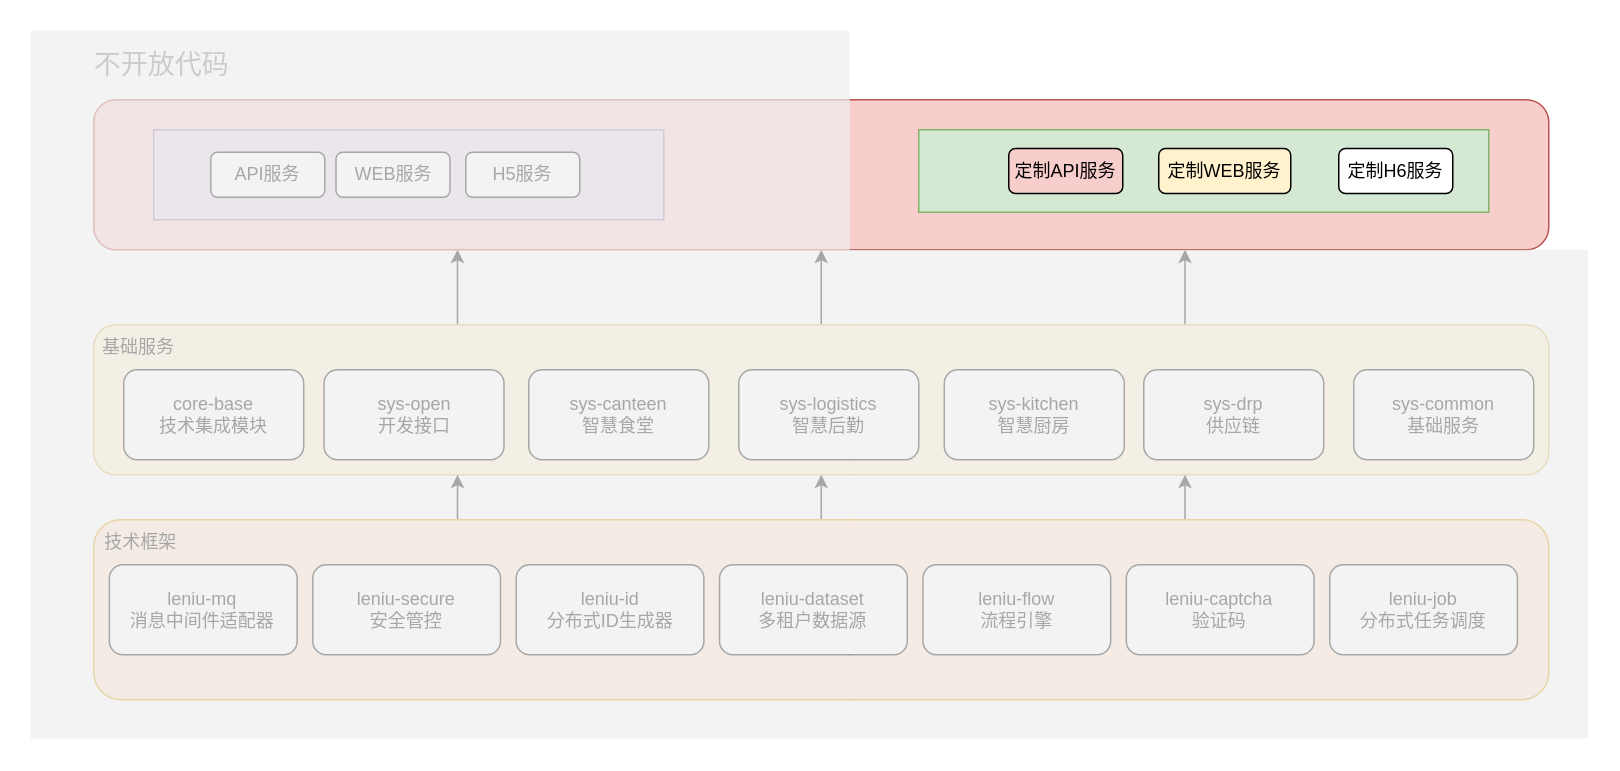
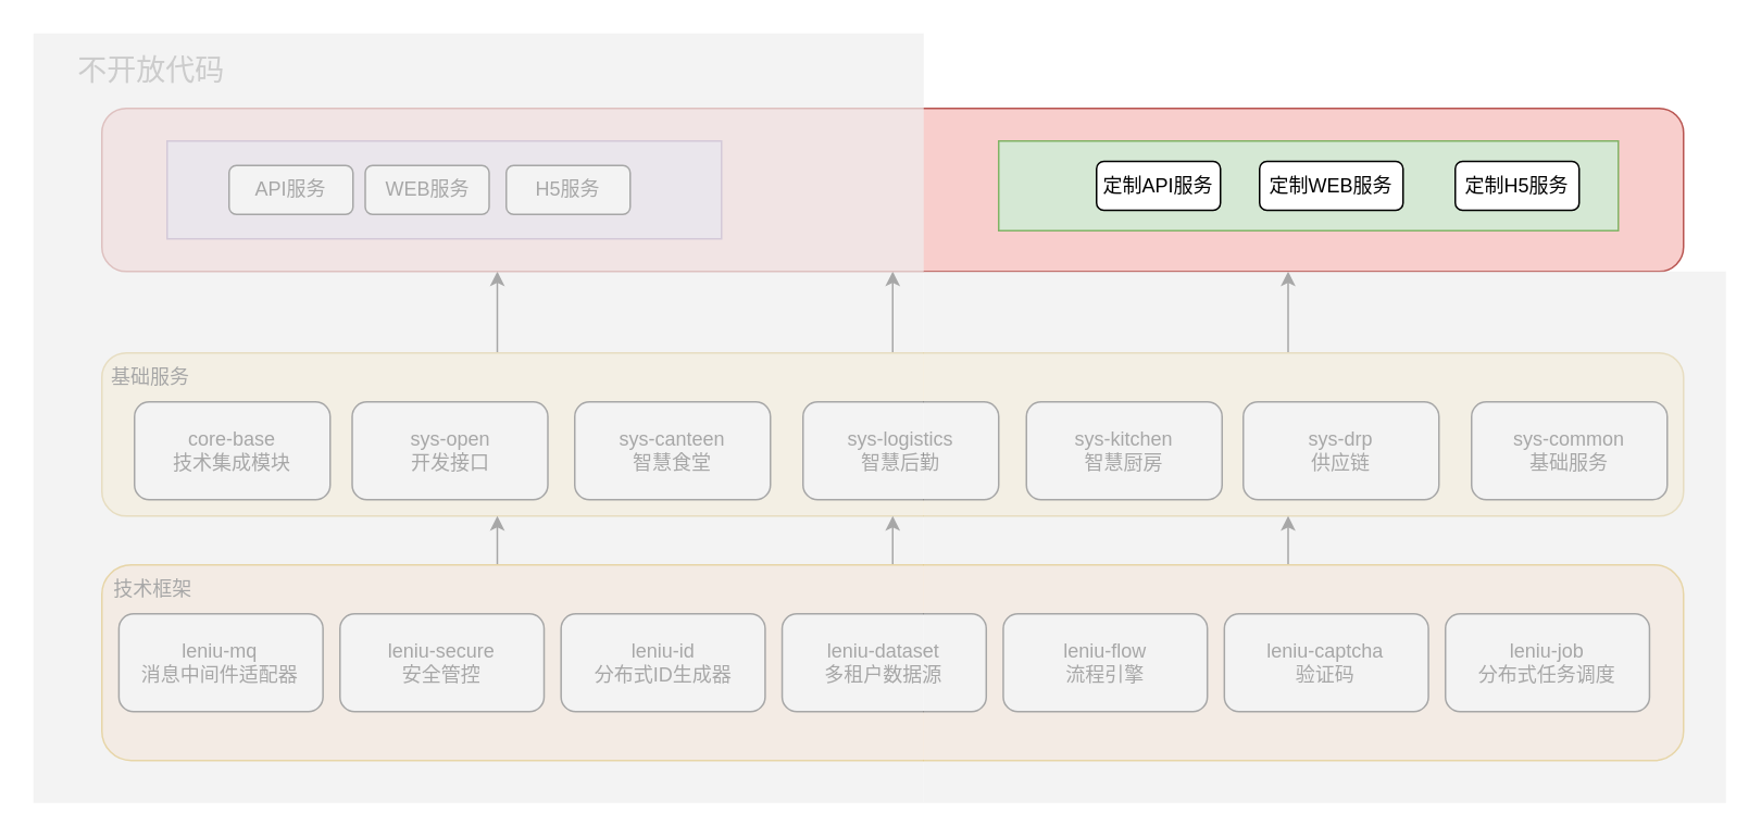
- <mxCell id="37" value="&lt;font style=&quot;font-size: 18px; color: rgb(204, 204, 204);&quot;&gt;不开放代码&lt;/font&gt;" style="text;html=1;align=center;verticalAlign=middle;whiteSpace=wrap;rounded=0;" vertex="1" parent="1"><mxGeometry x="57.5" y="28" width="99" height="30" as="geometry" /></mxCell>
+ <mxCell id="37" value="&lt;font style=&quot;font-size: 18px; color: rgb(204, 204, 204);&quot;&gt;不开放代码&lt;/font&gt;" style="text;html=1;align=center;verticalAlign=middle;whiteSpace=wrap;rounded=0;" vertex="1" parent="1"><mxGeometry x="42.5" y="28" width="99" height="30" as="geometry" /></mxCell>
- <mxCell id="23" value="定制API服务" style="rounded=1;whiteSpace=wrap;html=1;fillColor=#f8cecc;" vertex="1" parent="1"><mxGeometry x="672" y="98.5" width="76" height="30" as="geometry" /></mxCell>
+ <mxCell id="23" value="定制API服务" style="rounded=1;whiteSpace=wrap;html=1;" vertex="1" parent="1"><mxGeometry x="672" y="98.5" width="76" height="30" as="geometry" /></mxCell>
- <mxCell id="24" value="定制WEB服务" style="rounded=1;whiteSpace=wrap;html=1;fillColor=#fff2cc;" vertex="1" parent="1"><mxGeometry x="772" y="98.5" width="88" height="30" as="geometry" /></mxCell>
+ <mxCell id="24" value="定制WEB服务" style="rounded=1;whiteSpace=wrap;html=1;" vertex="1" parent="1"><mxGeometry x="772" y="98.5" width="88" height="30" as="geometry" /></mxCell>
- <mxCell id="25" value="定制H6服务" style="rounded=1;whiteSpace=wrap;html=1;" vertex="1" parent="1"><mxGeometry x="892" y="98.5" width="76" height="30" as="geometry" /></mxCell>
+ <mxCell id="25" value="定制H5服务" style="rounded=1;whiteSpace=wrap;html=1;" vertex="1" parent="1"><mxGeometry x="892" y="98.5" width="76" height="30" as="geometry" /></mxCell>
